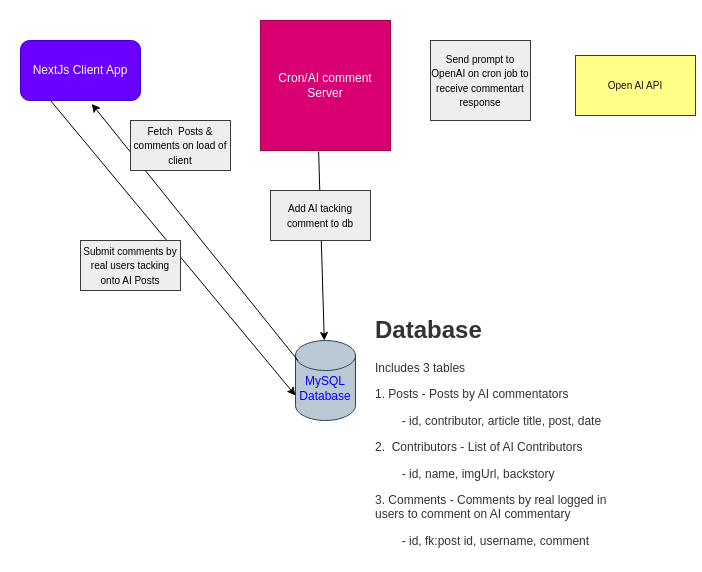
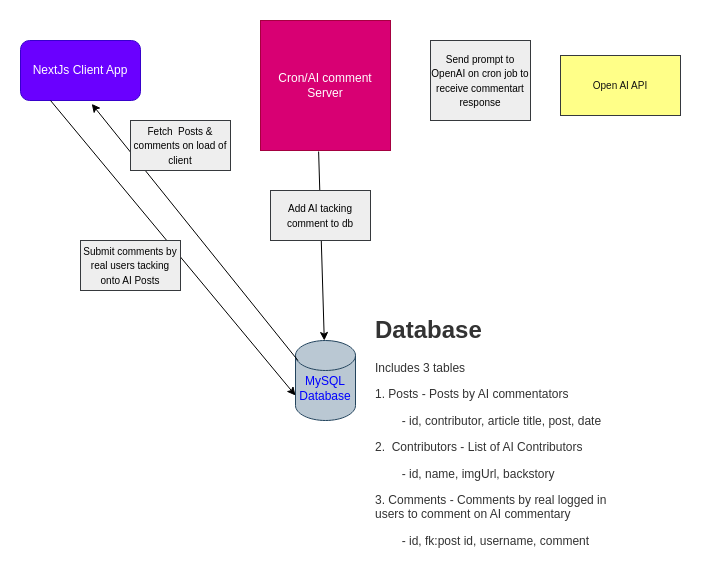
- <mxCell id="11" value="&lt;font color=&quot;#121212&quot;&gt;Open AI API&lt;/font&gt;" style="rounded=0;whiteSpace=wrap;html=1;fontSize=10;fillColor=#ffff88;strokeColor=#36393d;" vertex="1" parent="1"><mxGeometry x="575" y="55" width="120" height="60" as="geometry" /></mxCell>
+ <mxCell id="11" value="&lt;font color=&quot;#121212&quot;&gt;Open AI API&lt;/font&gt;" style="rounded=0;whiteSpace=wrap;html=1;fontSize=10;fillColor=#ffff88;strokeColor=#36393d;" vertex="1" parent="1"><mxGeometry x="560" y="55" width="120" height="60" as="geometry" /></mxCell>
